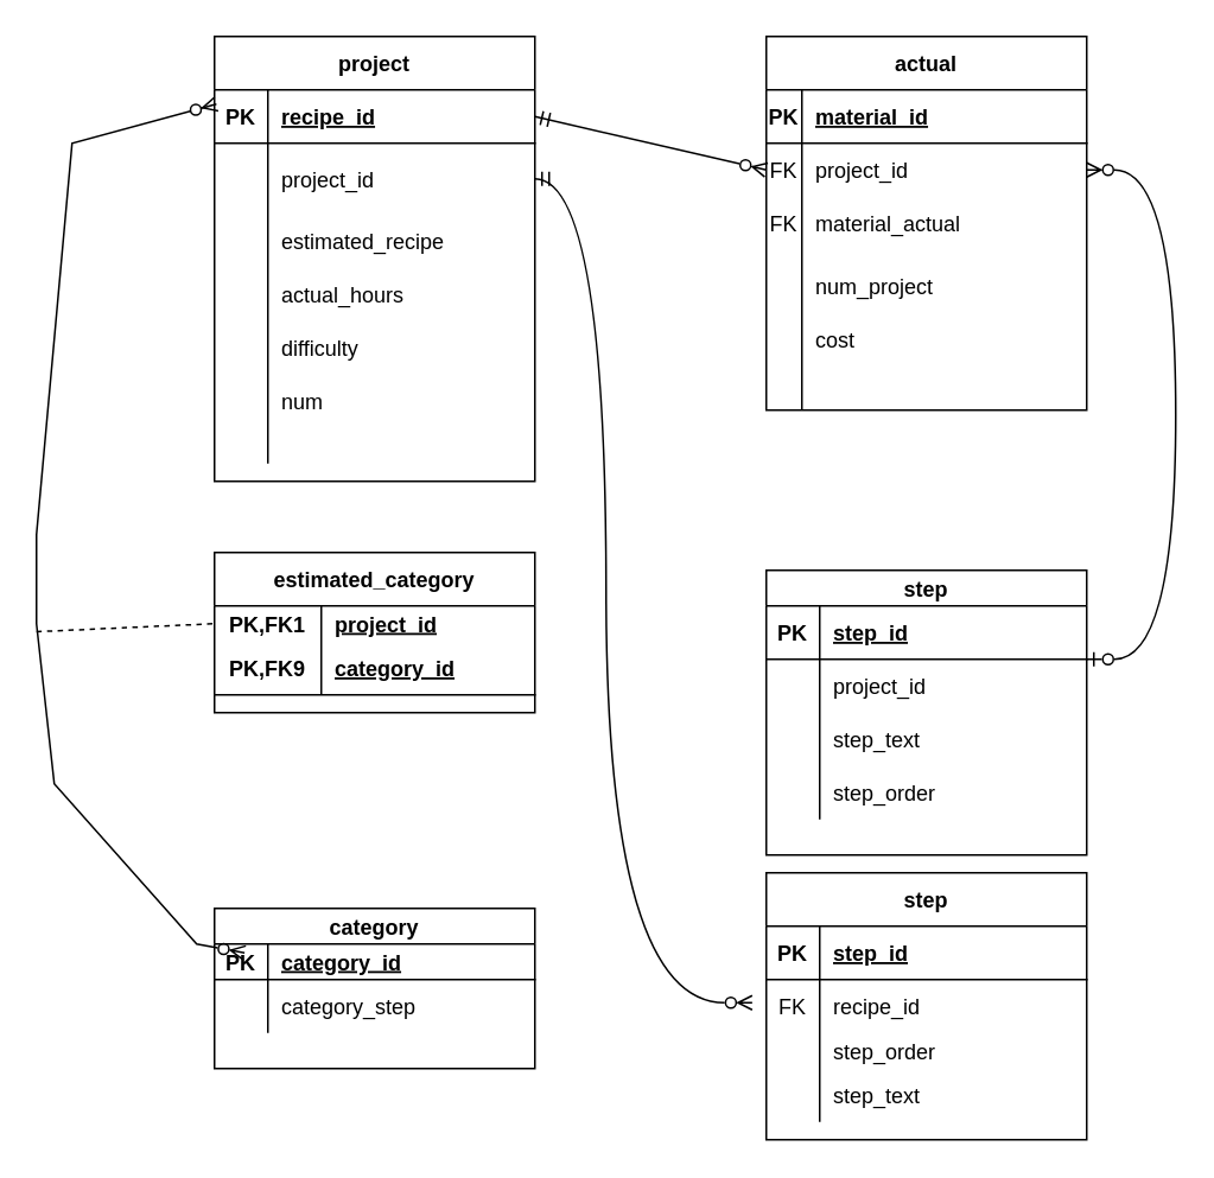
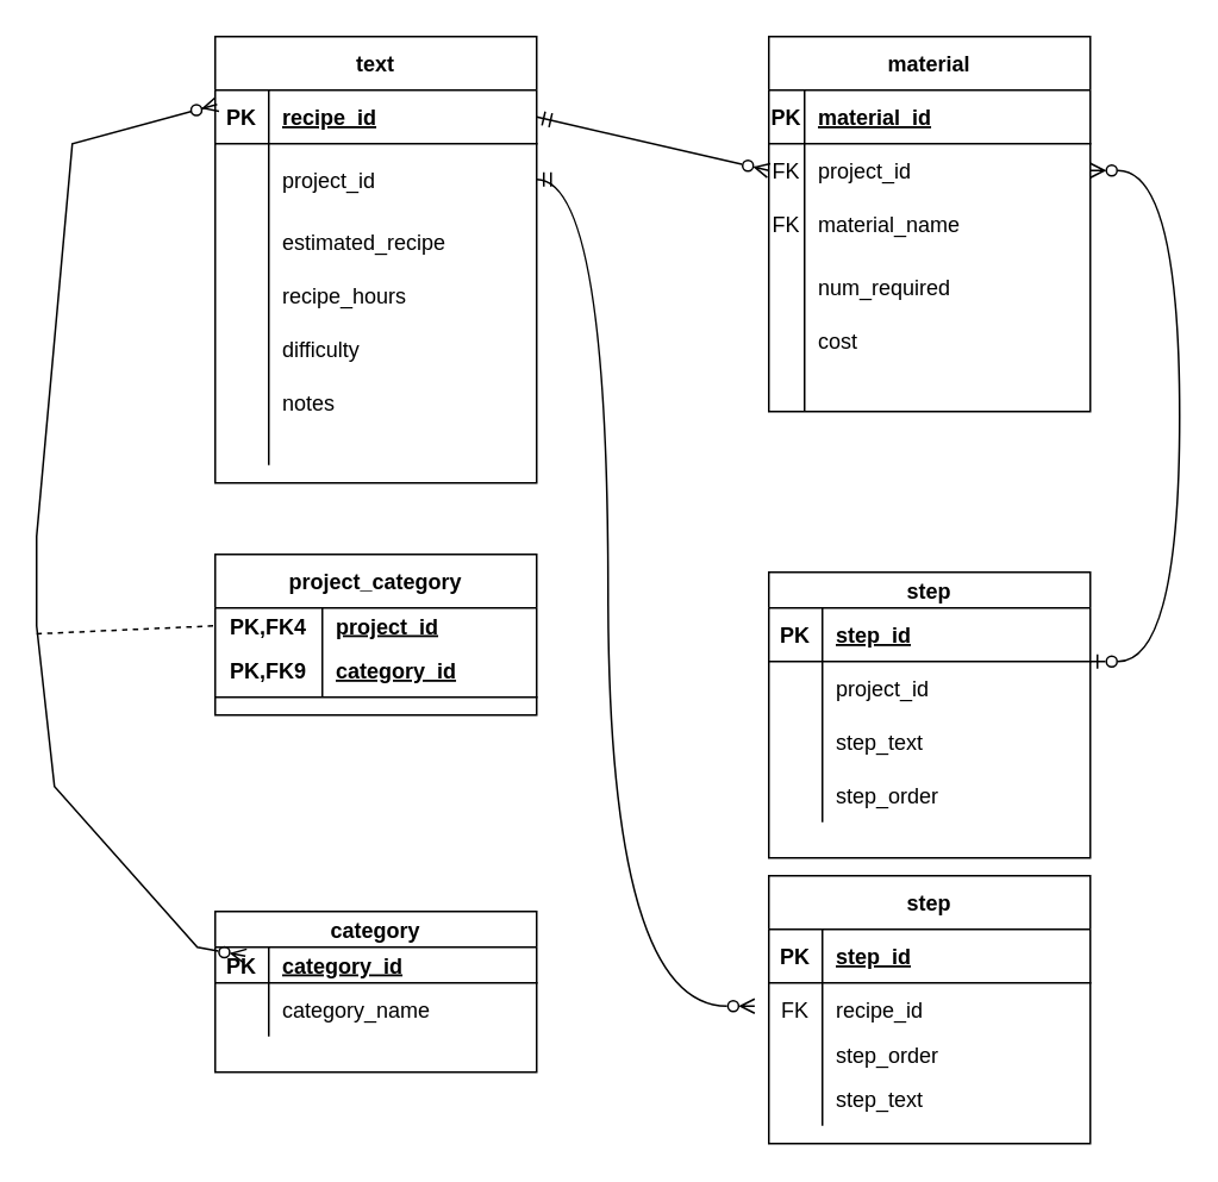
- <mxCell id="2" value="project" style="shape=table;startSize=30;container=1;collapsible=1;childLayout=tableLayout;fixedRows=1;rowLines=0;fontStyle=1;align=center;resizeLast=1;" parent="1" vertex="1"><mxGeometry x="120" y="20" width="180" height="250" as="geometry" /></mxCell>
+ <mxCell id="2" value="text" style="shape=table;startSize=30;container=1;collapsible=1;childLayout=tableLayout;fixedRows=1;rowLines=0;fontStyle=1;align=center;resizeLast=1;" parent="1" vertex="1"><mxGeometry x="120" y="20" width="180" height="250" as="geometry" /></mxCell>
- <mxCell id="24" value="actual" style="shape=table;startSize=30;container=1;collapsible=1;childLayout=tableLayout;fixedRows=1;rowLines=0;fontStyle=1;align=center;resizeLast=1;" parent="1" vertex="1"><mxGeometry x="430" y="20" width="180" height="210" as="geometry" /></mxCell>
+ <mxCell id="24" value="material" style="shape=table;startSize=30;container=1;collapsible=1;childLayout=tableLayout;fixedRows=1;rowLines=0;fontStyle=1;align=center;resizeLast=1;" parent="1" vertex="1"><mxGeometry x="430" y="20" width="180" height="210" as="geometry" /></mxCell>
- <mxCell id="33" value="material_actual" style="shape=partialRectangle;connectable=0;fillColor=none;top=0;left=0;bottom=0;right=0;align=left;spacingLeft=6;overflow=hidden;" parent="31" vertex="1"><mxGeometry x="20" width="160" height="30" as="geometry"><mxRectangle width="160" height="30" as="alternateBounds" /></mxGeometry></mxCell>
+ <mxCell id="33" value="material_name" style="shape=partialRectangle;connectable=0;fillColor=none;top=0;left=0;bottom=0;right=0;align=left;spacingLeft=6;overflow=hidden;" parent="31" vertex="1"><mxGeometry x="20" width="160" height="30" as="geometry"><mxRectangle width="160" height="30" as="alternateBounds" /></mxGeometry></mxCell>
- <mxCell id="36" value="num_project" style="shape=partialRectangle;connectable=0;fillColor=none;top=0;left=0;bottom=0;right=0;align=left;spacingLeft=6;overflow=hidden;" parent="34" vertex="1"><mxGeometry x="20" width="160" height="40" as="geometry"><mxRectangle width="160" height="40" as="alternateBounds" /></mxGeometry></mxCell>
+ <mxCell id="36" value="num_required" style="shape=partialRectangle;connectable=0;fillColor=none;top=0;left=0;bottom=0;right=0;align=left;spacingLeft=6;overflow=hidden;" parent="34" vertex="1"><mxGeometry x="20" width="160" height="40" as="geometry"><mxRectangle width="160" height="40" as="alternateBounds" /></mxGeometry></mxCell>
- <mxCell id="14" value="actual_hours" style="shape=partialRectangle;connectable=0;fillColor=none;top=0;left=0;bottom=0;right=0;align=left;spacingLeft=6;overflow=hidden;" parent="12" vertex="1"><mxGeometry x="30" width="150" height="30" as="geometry"><mxRectangle width="150" height="30" as="alternateBounds" /></mxGeometry></mxCell>
+ <mxCell id="14" value="recipe_hours" style="shape=partialRectangle;connectable=0;fillColor=none;top=0;left=0;bottom=0;right=0;align=left;spacingLeft=6;overflow=hidden;" parent="12" vertex="1"><mxGeometry x="30" width="150" height="30" as="geometry"><mxRectangle width="150" height="30" as="alternateBounds" /></mxGeometry></mxCell>
- <mxCell id="20" value="num" style="shape=partialRectangle;connectable=0;fillColor=none;top=0;left=0;bottom=0;right=0;align=left;spacingLeft=6;overflow=hidden;" parent="18" vertex="1"><mxGeometry x="30" width="150" height="30" as="geometry"><mxRectangle width="150" height="30" as="alternateBounds" /></mxGeometry></mxCell>
+ <mxCell id="20" value="notes" style="shape=partialRectangle;connectable=0;fillColor=none;top=0;left=0;bottom=0;right=0;align=left;spacingLeft=6;overflow=hidden;" parent="18" vertex="1"><mxGeometry x="30" width="150" height="30" as="geometry"><mxRectangle width="150" height="30" as="alternateBounds" /></mxGeometry></mxCell>
- <mxCell id="76" value="estimated_category" style="shape=table;startSize=30;container=1;collapsible=1;childLayout=tableLayout;fixedRows=1;rowLines=0;fontStyle=1;align=center;resizeLast=1;" parent="1" vertex="1"><mxGeometry x="120" y="310" width="180" height="90" as="geometry" /></mxCell>
+ <mxCell id="76" value="project_category" style="shape=table;startSize=30;container=1;collapsible=1;childLayout=tableLayout;fixedRows=1;rowLines=0;fontStyle=1;align=center;resizeLast=1;" parent="1" vertex="1"><mxGeometry x="120" y="310" width="180" height="90" as="geometry" /></mxCell>
- <mxCell id="78" value="PK,FK1" style="shape=partialRectangle;connectable=0;fillColor=none;top=0;left=0;bottom=0;right=0;fontStyle=1;overflow=hidden;" parent="77" vertex="1"><mxGeometry width="60" height="20" as="geometry"><mxRectangle width="60" height="20" as="alternateBounds" /></mxGeometry></mxCell>
+ <mxCell id="78" value="PK,FK4" style="shape=partialRectangle;connectable=0;fillColor=none;top=0;left=0;bottom=0;right=0;fontStyle=1;overflow=hidden;" parent="77" vertex="1"><mxGeometry width="60" height="20" as="geometry"><mxRectangle width="60" height="20" as="alternateBounds" /></mxGeometry></mxCell>
- <mxCell id="75" value="category_step" style="shape=partialRectangle;connectable=0;fillColor=none;top=0;left=0;bottom=0;right=0;align=left;spacingLeft=6;overflow=hidden;" parent="73" vertex="1"><mxGeometry x="30" width="150" height="30" as="geometry"><mxRectangle width="150" height="30" as="alternateBounds" /></mxGeometry></mxCell>
+ <mxCell id="75" value="category_name" style="shape=partialRectangle;connectable=0;fillColor=none;top=0;left=0;bottom=0;right=0;align=left;spacingLeft=6;overflow=hidden;" parent="73" vertex="1"><mxGeometry x="30" width="150" height="30" as="geometry"><mxRectangle width="150" height="30" as="alternateBounds" /></mxGeometry></mxCell>
